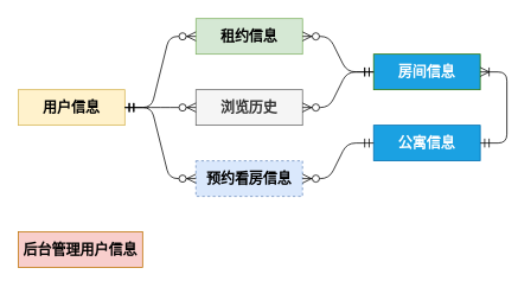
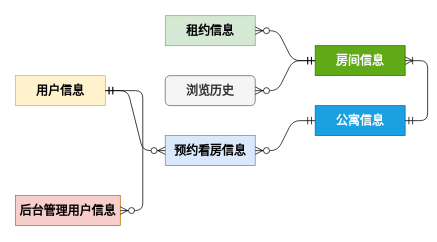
- <mxCell id="9" value="" style="edgeStyle=entityRelationEdgeStyle;fontSize=12;html=1;endArrow=ERzeroToMany;startArrow=ERmandOne;rounded=1;startSize=8;endSize=8;" parent="1" source="2" target="3" edge="1"><mxGeometry width="100" height="100" relative="1" as="geometry"><mxPoint x="90" y="190" as="sourcePoint" /><mxPoint x="190" y="90" as="targetPoint" /></mxGeometry></mxCell>
+ <mxCell id="9" value="" style="edgeStyle=entityRelationEdgeStyle;fontSize=12;html=1;endArrow=ERzeroToMany;startArrow=ERmandOne;rounded=1;startSize=8;endSize=8;" parent="1" source="2" target="8" edge="1"><mxGeometry width="100" height="100" relative="1" as="geometry"><mxPoint x="90" y="190" as="sourcePoint" /><mxPoint x="190" y="90" as="targetPoint" /></mxGeometry></mxCell>
- <mxCell id="6" value="房间信息" style="rounded=0;whiteSpace=wrap;html=1;fontSize=16;fillColor=#1ba1e2;strokeColor=#2D7600;fontStyle=1;fontColor=#ffffff;" parent="1" vertex="1"><mxGeometry x="420" y="60" width="120" height="40" as="geometry" /></mxCell>
+ <mxCell id="6" value="房间信息" style="rounded=0;whiteSpace=wrap;html=1;fontSize=16;fillColor=#60a917;strokeColor=#2D7600;fontStyle=1;fontColor=#ffffff;" parent="1" vertex="1"><mxGeometry x="420" y="60" width="120" height="40" as="geometry" /></mxCell>
- <mxCell id="10" value="" style="edgeStyle=entityRelationEdgeStyle;fontSize=12;html=1;endArrow=ERzeroToMany;startArrow=ERmandOne;rounded=1;startSize=8;endSize=8;" parent="1" source="2" target="4" edge="1"><mxGeometry width="100" height="100" relative="1" as="geometry"><mxPoint x="150" y="130" as="sourcePoint" /><mxPoint x="230" y="50" as="targetPoint" /></mxGeometry></mxCell>
- <mxCell id="4" value="浏览历史" style="rounded=0;whiteSpace=wrap;html=1;fontSize=16;fillColor=#f5f5f5;strokeColor=#666666;fontStyle=1;fontColor=#333333;" parent="1" vertex="1"><mxGeometry x="220" y="100" width="120" height="40" as="geometry" /></mxCell>
+ <mxCell id="4" value="浏览历史" style="whiteSpace=wrap;html=1;fontSize=16;fillColor=#f5f5f5;strokeColor=#666666;fontStyle=1;fontColor=#333333;rounded=1;" parent="1" vertex="1"><mxGeometry x="220" y="100" width="120" height="40" as="geometry" /></mxCell>
- <mxCell id="5" value="预约看房信息" style="rounded=0;whiteSpace=wrap;html=1;fontSize=16;fillColor=#dae8fc;strokeColor=#6c8ebf;fontStyle=1;dashed=1;" parent="1" vertex="1"><mxGeometry x="220" y="180" width="120" height="40" as="geometry" /></mxCell>
+ <mxCell id="5" value="预约看房信息" style="rounded=0;whiteSpace=wrap;html=1;fontSize=16;fillColor=#dae8fc;strokeColor=#6c8ebf;fontStyle=1" parent="1" vertex="1"><mxGeometry x="220" y="180" width="120" height="40" as="geometry" /></mxCell>
